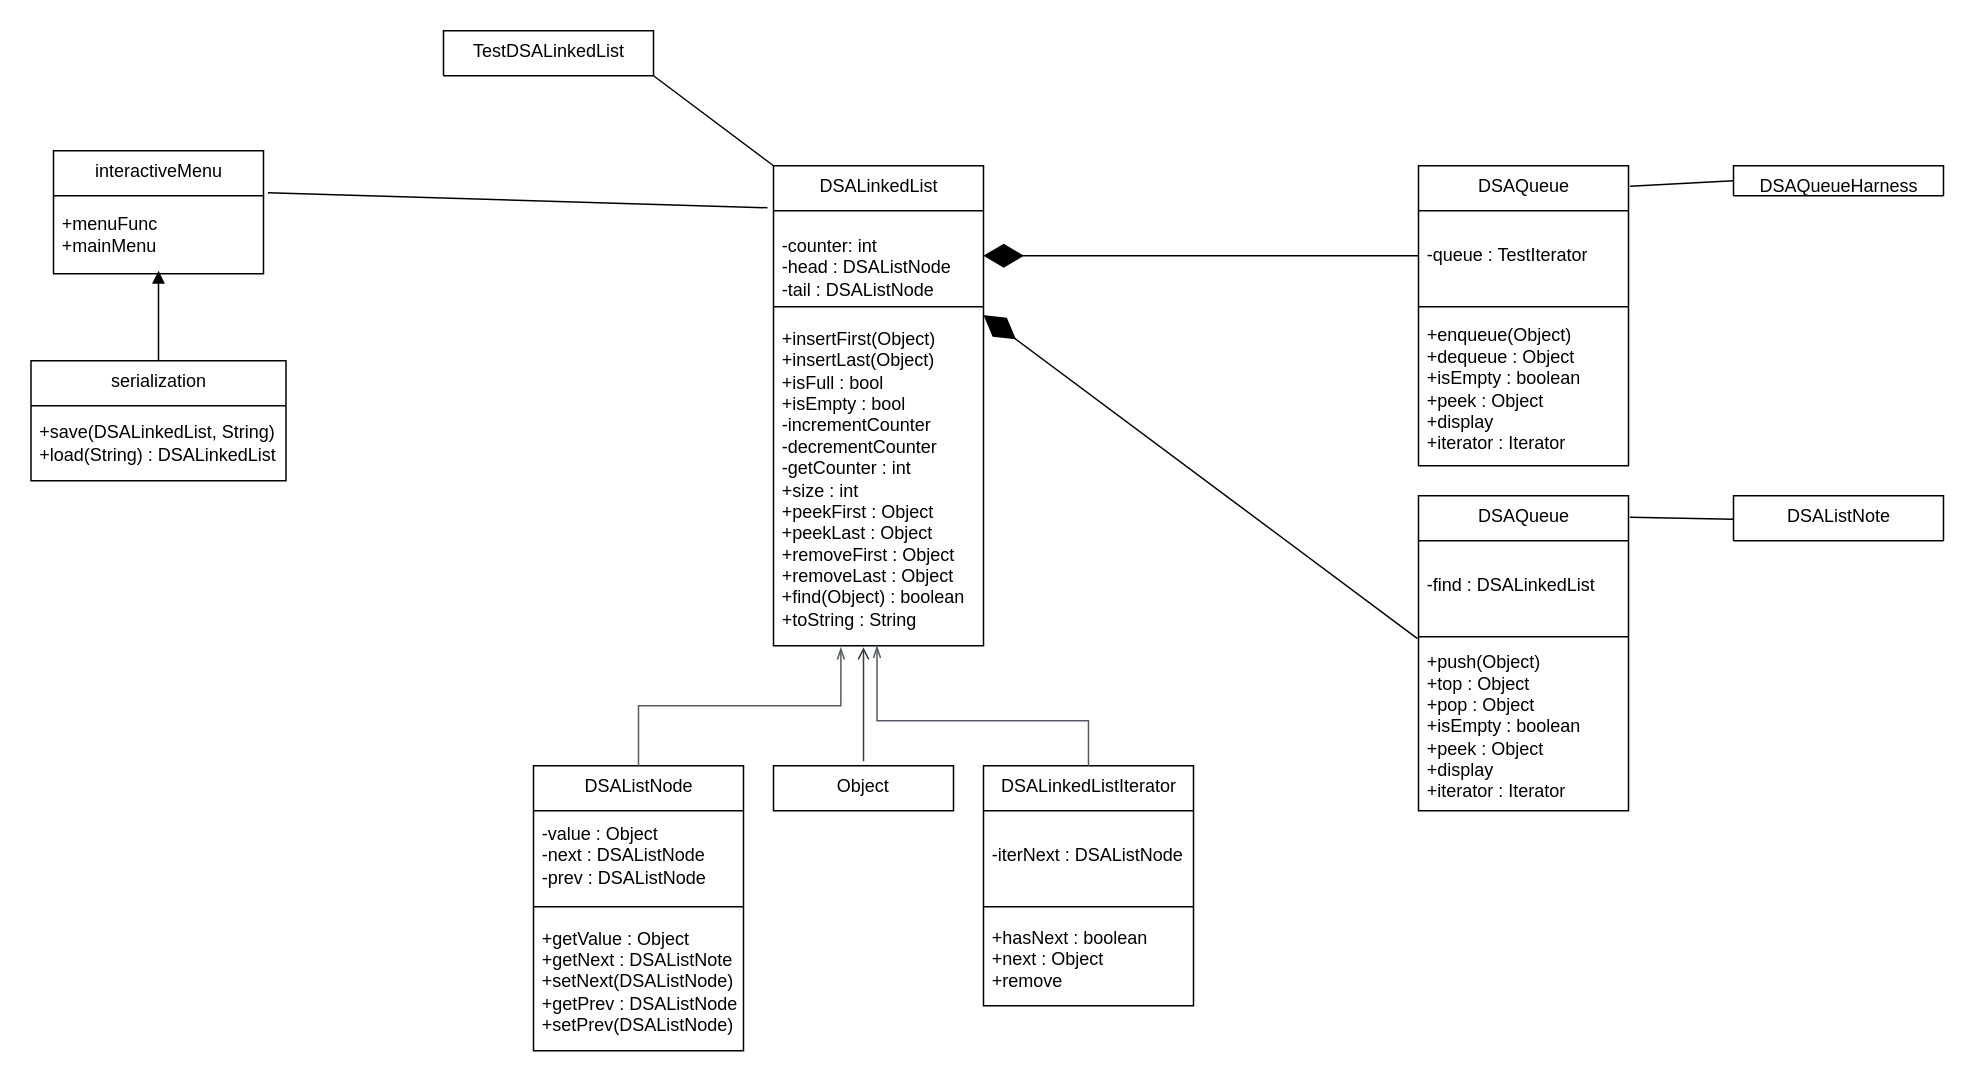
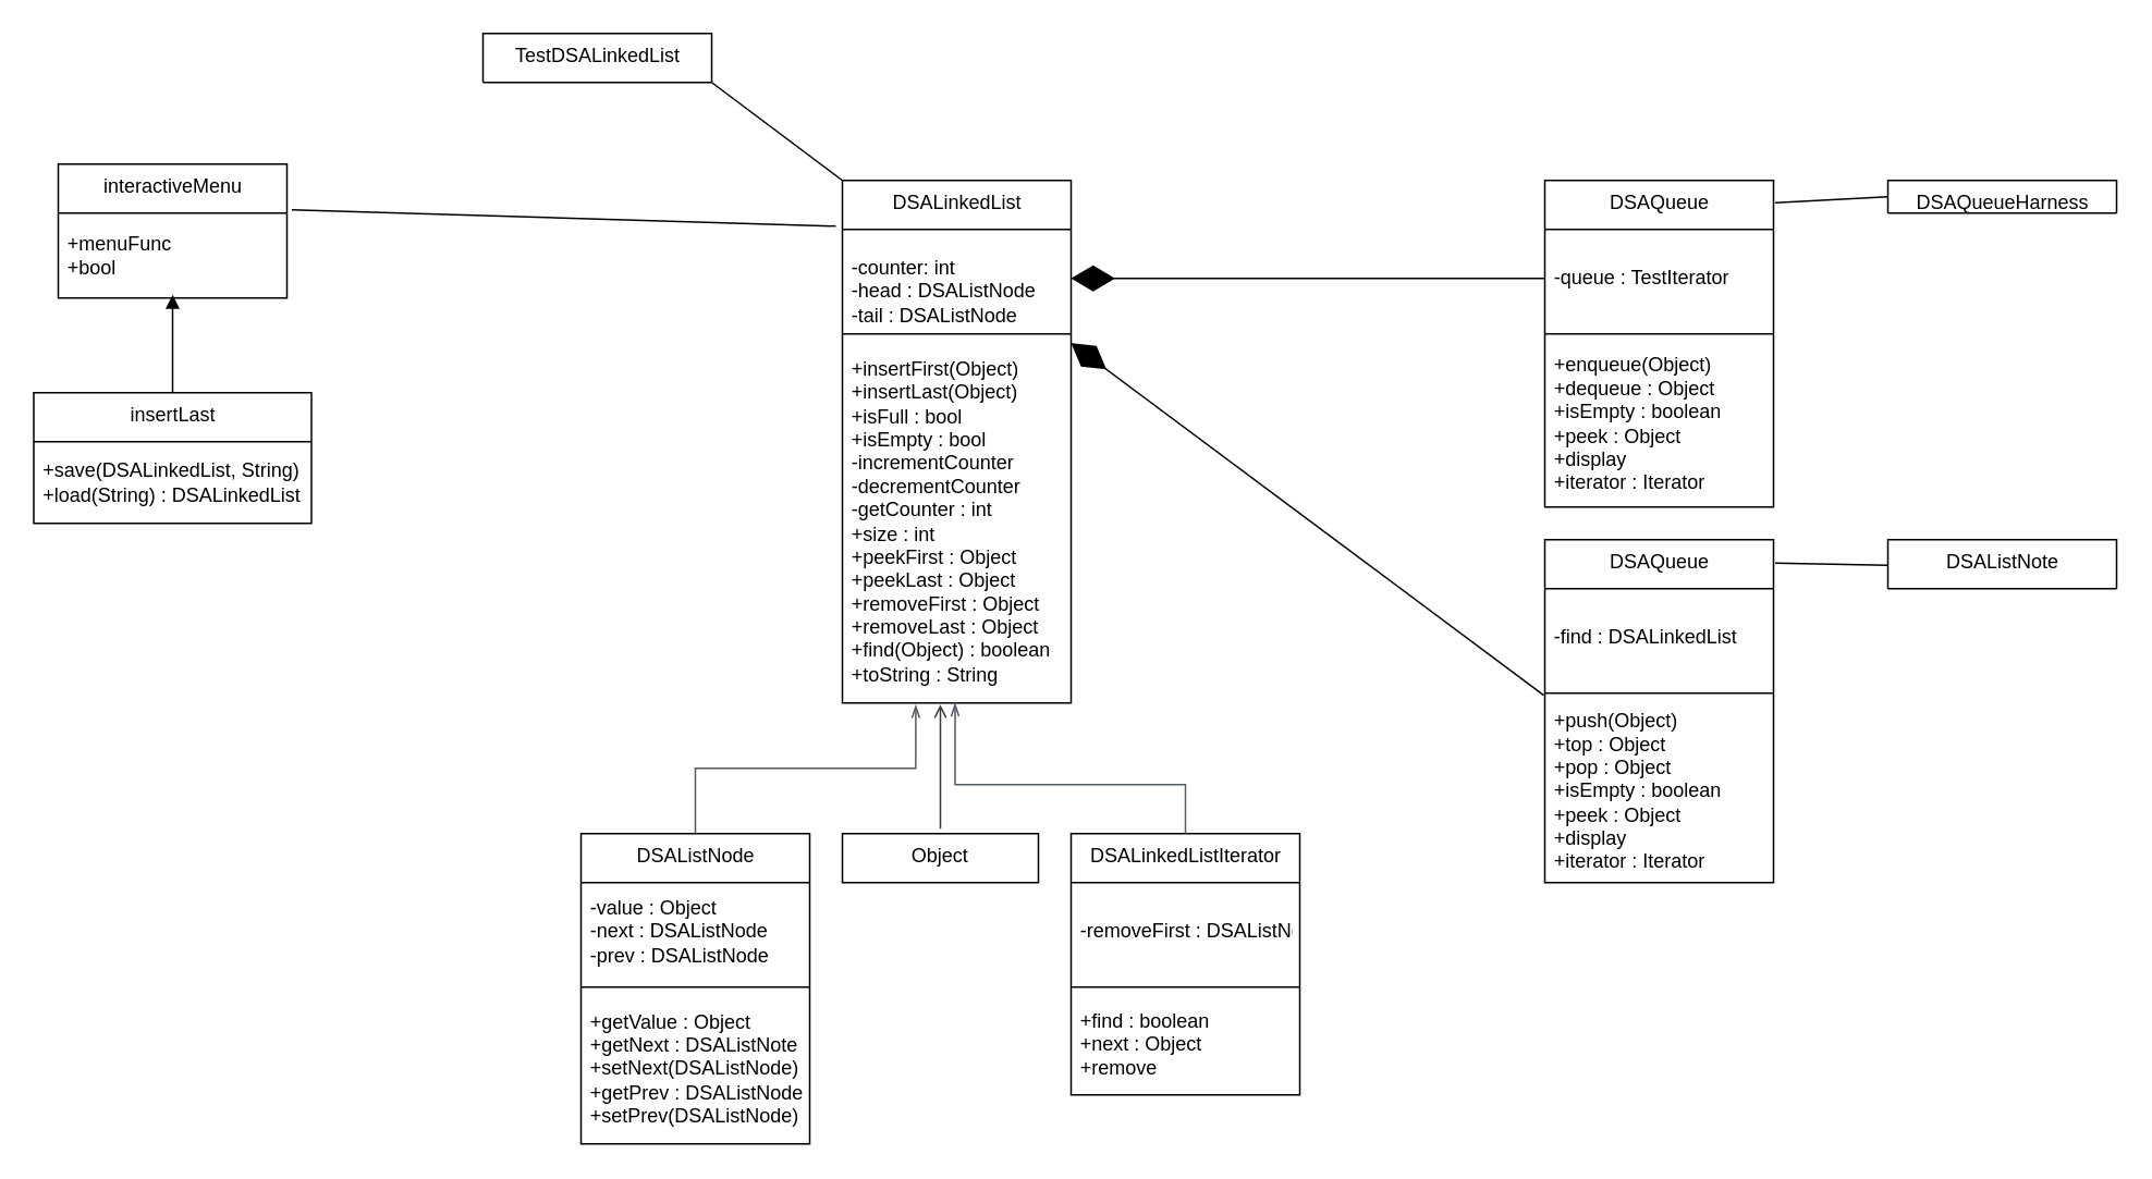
- <mxCell id="35" value="+menuFunc&lt;br&gt;+mainMenu" style="text;html=1;strokeColor=none;fillColor=none;align=left;verticalAlign=middle;spacingLeft=4;spacingRight=4;overflow=hidden;rotatable=0;points=[[0,0.5],[1,0.5]];portConstraint=eastwest;" parent="34" vertex="1"><mxGeometry y="30" width="140" height="52" as="geometry" /></mxCell>
+ <mxCell id="35" value="+menuFunc&lt;br&gt;+bool" style="text;html=1;strokeColor=none;fillColor=none;align=left;verticalAlign=middle;spacingLeft=4;spacingRight=4;overflow=hidden;rotatable=0;points=[[0,0.5],[1,0.5]];portConstraint=eastwest;" parent="34" vertex="1"><mxGeometry y="30" width="140" height="52" as="geometry" /></mxCell>
- <mxCell id="36" value="serialization" style="swimlane;fontStyle=0;align=center;verticalAlign=top;childLayout=stackLayout;horizontal=1;startSize=30;horizontalStack=0;resizeParent=1;resizeParentMax=0;resizeLast=0;collapsible=0;marginBottom=0;html=1;" parent="1" vertex="1"><mxGeometry x="20" y="240" width="170" height="80" as="geometry" /></mxCell>
+ <mxCell id="36" value="insertLast" style="swimlane;fontStyle=0;align=center;verticalAlign=top;childLayout=stackLayout;horizontal=1;startSize=30;horizontalStack=0;resizeParent=1;resizeParentMax=0;resizeLast=0;collapsible=0;marginBottom=0;html=1;" parent="1" vertex="1"><mxGeometry x="20" y="240" width="170" height="80" as="geometry" /></mxCell>
- <mxCell id="12" value="-iterNext : DSAListNode" style="text;html=1;strokeColor=none;fillColor=none;align=left;verticalAlign=middle;spacingLeft=4;spacingRight=4;overflow=hidden;rotatable=0;points=[[0,0.5],[1,0.5]];portConstraint=eastwest;" parent="11" vertex="1"><mxGeometry y="30" width="140" height="60" as="geometry" /></mxCell>
+ <mxCell id="12" value="-removeFirst : DSAListNode" style="text;html=1;strokeColor=none;fillColor=none;align=left;verticalAlign=middle;spacingLeft=4;spacingRight=4;overflow=hidden;rotatable=0;points=[[0,0.5],[1,0.5]];portConstraint=eastwest;" parent="11" vertex="1"><mxGeometry y="30" width="140" height="60" as="geometry" /></mxCell>
- <mxCell id="14" value="+hasNext : boolean&lt;br&gt;+next : Object&lt;br&gt;+remove&amp;nbsp;" style="text;html=1;strokeColor=none;fillColor=none;align=left;verticalAlign=middle;spacingLeft=4;spacingRight=4;overflow=hidden;rotatable=0;points=[[0,0.5],[1,0.5]];portConstraint=eastwest;" parent="11" vertex="1"><mxGeometry y="98" width="140" height="62" as="geometry" /></mxCell>
+ <mxCell id="14" value="+find : boolean&lt;br&gt;+next : Object&lt;br&gt;+remove&amp;nbsp;" style="text;html=1;strokeColor=none;fillColor=none;align=left;verticalAlign=middle;spacingLeft=4;spacingRight=4;overflow=hidden;rotatable=0;points=[[0,0.5],[1,0.5]];portConstraint=eastwest;" parent="11" vertex="1"><mxGeometry y="98" width="140" height="62" as="geometry" /></mxCell>
